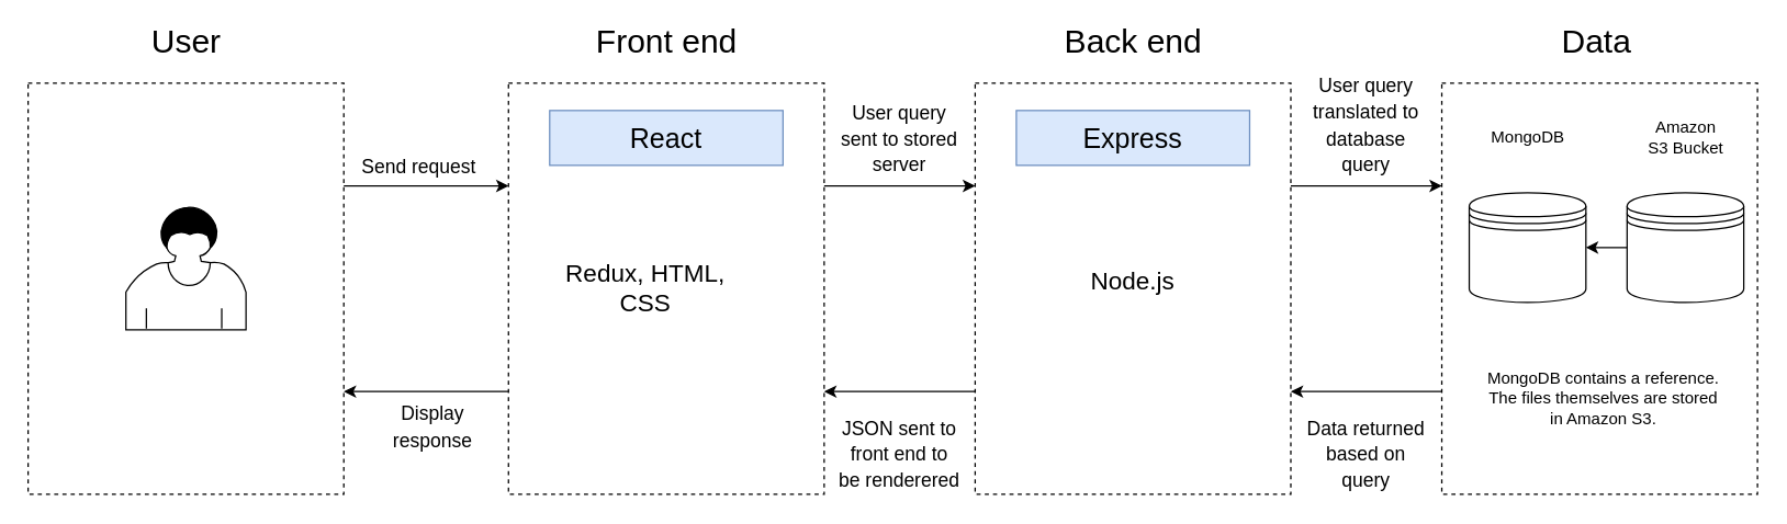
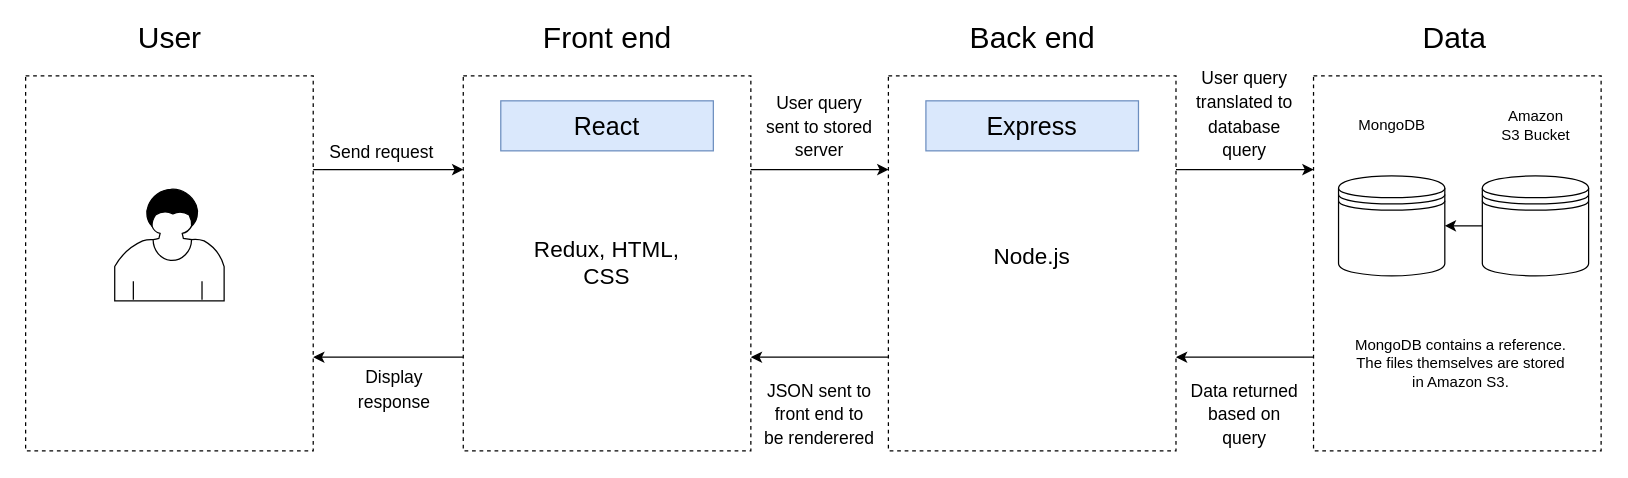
- <mxCell id="24" value="Redux, HTML, CSS" style="text;html=1;strokeColor=none;fillColor=none;align=center;verticalAlign=middle;whiteSpace=wrap;rounded=0;fontSize=18;" vertex="1" parent="1"><mxGeometry x="390" y="170" width="160" height="80" as="geometry" /></mxCell>
+ <mxCell id="24" value="Redux, HTML, CSS" style="text;html=1;strokeColor=none;fillColor=none;align=center;verticalAlign=middle;whiteSpace=wrap;rounded=0;fontSize=18;" vertex="1" parent="1"><mxGeometry x="405" y="170" width="160" height="80" as="geometry" /></mxCell>
